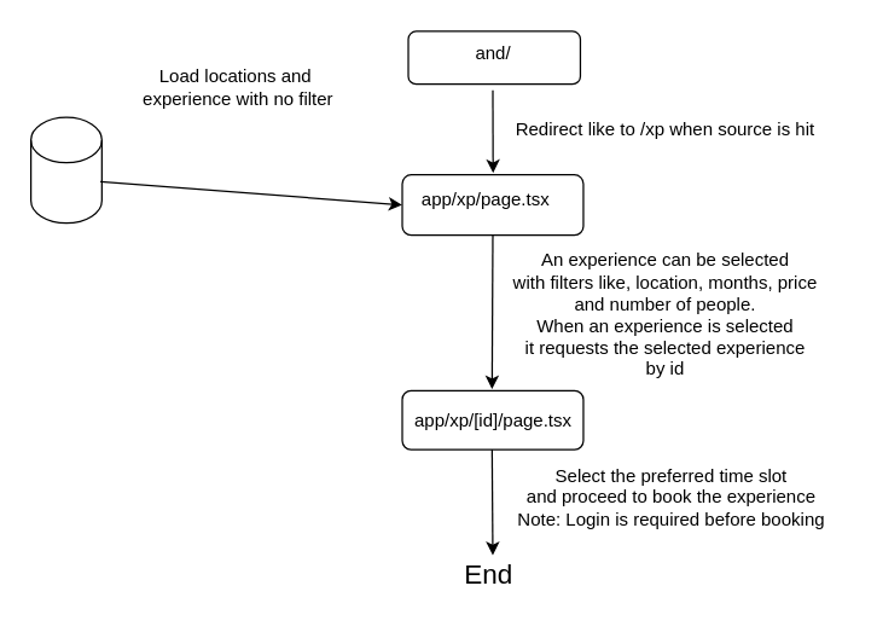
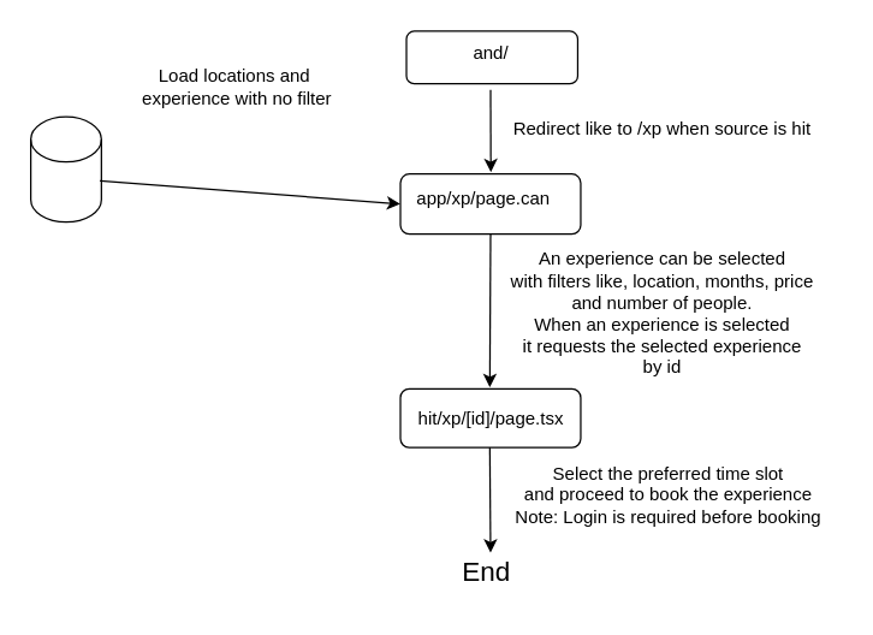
- <mxCell id="6" value="app/xp/page.tsx" style="text;html=1;align=center;verticalAlign=middle;resizable=0;points=[];autosize=1;strokeColor=none;fillColor=none;" vertex="1" parent="4"><mxGeometry y="2" width="110" height="30" as="geometry" /></mxCell>
+ <mxCell id="6" value="app/xp/page.can" style="text;html=1;align=center;verticalAlign=middle;resizable=0;points=[];autosize=1;strokeColor=none;fillColor=none;" vertex="1" parent="4"><mxGeometry y="2" width="110" height="30" as="geometry" /></mxCell>
- <mxCell id="11" value="app/xp/[id]/page.tsx" style="text;html=1;align=center;verticalAlign=middle;resizable=0;points=[];autosize=1;strokeColor=none;fillColor=none;" vertex="1" parent="1"><mxGeometry x="261" y="262.5" width="130" height="30" as="geometry" /></mxCell>
+ <mxCell id="11" value="hit/xp/[id]/page.tsx" style="text;html=1;align=center;verticalAlign=middle;resizable=0;points=[];autosize=1;strokeColor=none;fillColor=none;" vertex="1" parent="1"><mxGeometry x="261" y="262.5" width="130" height="30" as="geometry" /></mxCell>
